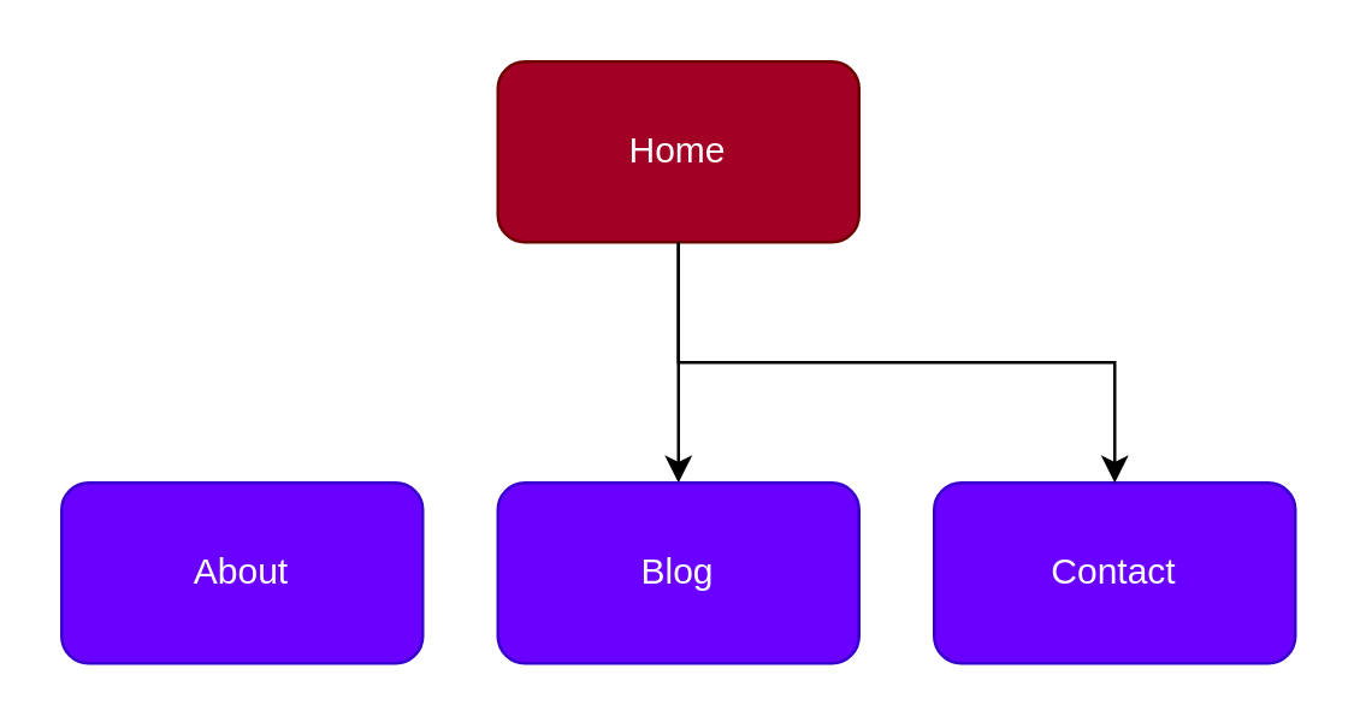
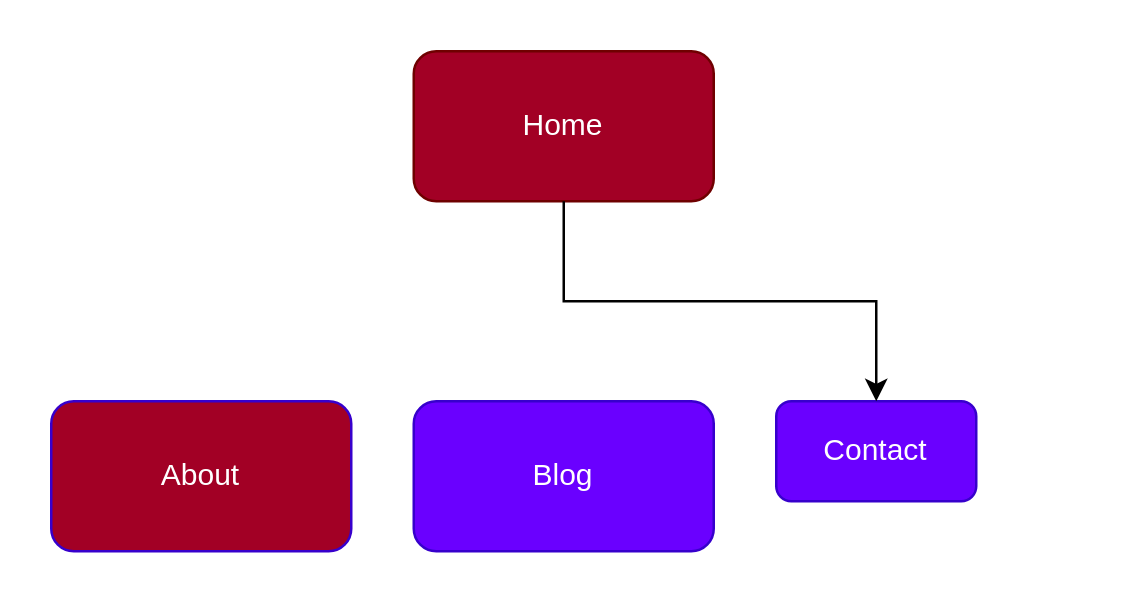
- <mxCell id="2" value="" style="edgeStyle=orthogonalEdgeStyle;rounded=0;orthogonalLoop=1;jettySize=auto;html=1;" edge="1" parent="1" source="3" target="4"><mxGeometry relative="1" as="geometry" /></mxCell>
- <mxCell id="6" value="About" style="rounded=1;whiteSpace=wrap;html=1;fillColor=#6a00ff;strokeColor=#3700CC;fontColor=#ffffff;" vertex="1" parent="1"><mxGeometry x="20" y="160" width="120" height="60" as="geometry" /></mxCell>
+ <mxCell id="6" value="About" style="rounded=1;whiteSpace=wrap;html=1;fillColor=#a20025;strokeColor=#3700CC;fontColor=#ffffff;" vertex="1" parent="1"><mxGeometry x="20" y="160" width="120" height="60" as="geometry" /></mxCell>
- <mxCell id="5" value="Contact" style="rounded=1;whiteSpace=wrap;html=1;fillColor=#6a00ff;strokeColor=#3700CC;fontColor=#ffffff;" vertex="1" parent="1"><mxGeometry x="310" y="160" width="120" height="60" as="geometry" /></mxCell>
+ <mxCell id="5" value="Contact" style="rounded=1;whiteSpace=wrap;html=1;fillColor=#6a00ff;strokeColor=#3700CC;fontColor=#ffffff;" vertex="1" parent="1"><mxGeometry x="310" y="160" width="80" height="40" as="geometry" /></mxCell>
